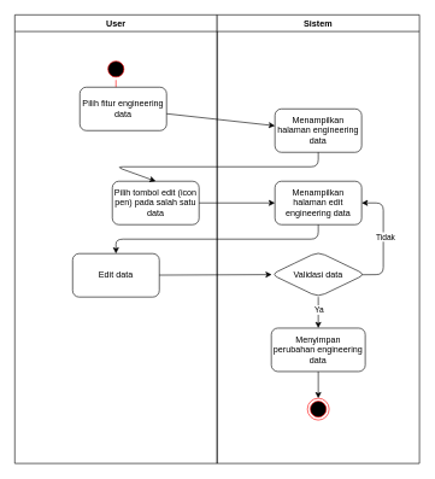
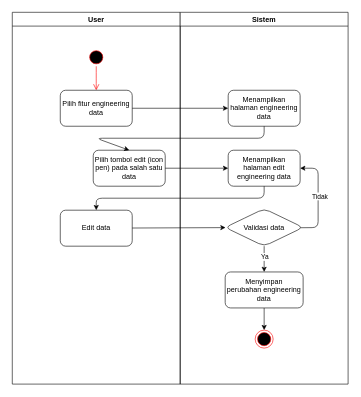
- <mxCell id="5" value="Pilih fitur engineering data" style="rounded=1;whiteSpace=wrap;html=1;" parent="2" vertex="1"><mxGeometry x="90" y="100" width="120" height="60" as="geometry" /></mxCell>
+ <mxCell id="5" value="Pilih fitur engineering data" style="rounded=1;whiteSpace=wrap;html=1;" parent="2" vertex="1"><mxGeometry x="80" y="130" width="120" height="60" as="geometry" /></mxCell>
